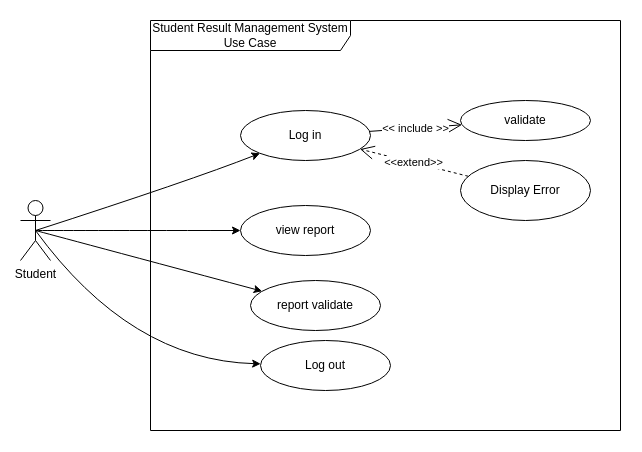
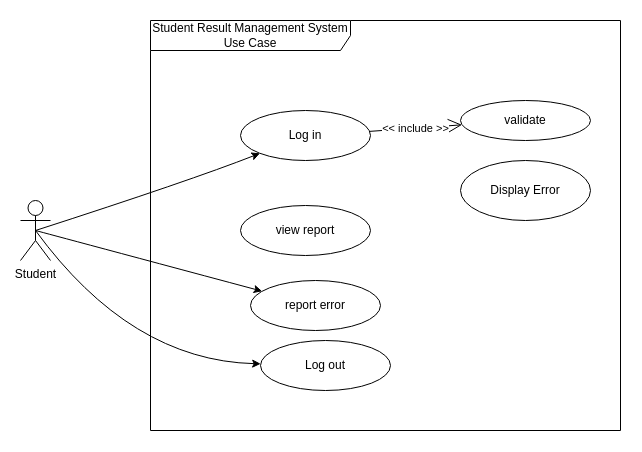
- <mxCell id="14" value="&amp;lt;&amp;lt;extend&amp;gt;&amp;gt;" style="endArrow=open;endSize=12;dashed=1;html=1;fontColor=#000000;strokeColor=#000000;" edge="1" parent="1" source="15" target="3"><mxGeometry width="160" relative="1" as="geometry"><mxPoint x="470" y="180" as="sourcePoint" /><mxPoint x="471.539" y="134.327" as="targetPoint" /></mxGeometry></mxCell>
- <mxCell id="9" style="html=1;exitX=0.5;exitY=0.5;exitPerimeter=0;jettySize=auto;orthogonalLoop=1;curved=1;fontColor=#000000;exitDx=0;exitDy=0;strokeColor=#000000;" edge="1" parent="1" source="2" target="4"><mxGeometry relative="1" as="geometry"><mxPoint x="105" y="260" as="sourcePoint" /><mxPoint x="264.936" y="234.556" as="targetPoint" /></mxGeometry></mxCell>
- <mxCell id="5" value="report validate" style="ellipse;whiteSpace=wrap;html=1;" vertex="1" parent="1"><mxGeometry x="250" y="280" width="130" height="50" as="geometry" /></mxCell>
+ <mxCell id="5" value="report error" style="ellipse;whiteSpace=wrap;html=1;" vertex="1" parent="1"><mxGeometry x="250" y="280" width="130" height="50" as="geometry" /></mxCell>
